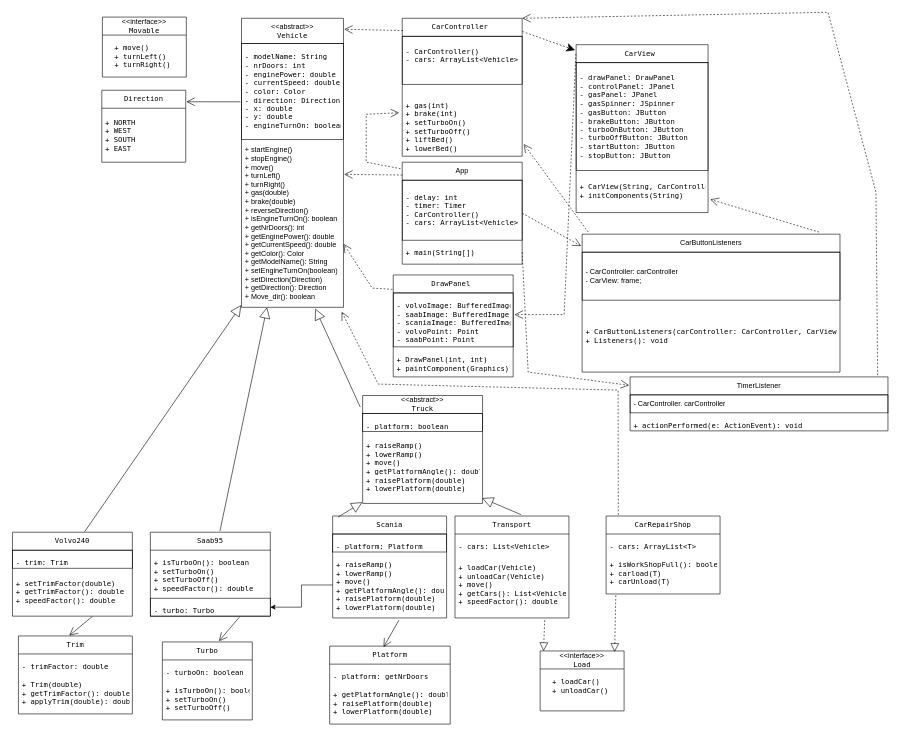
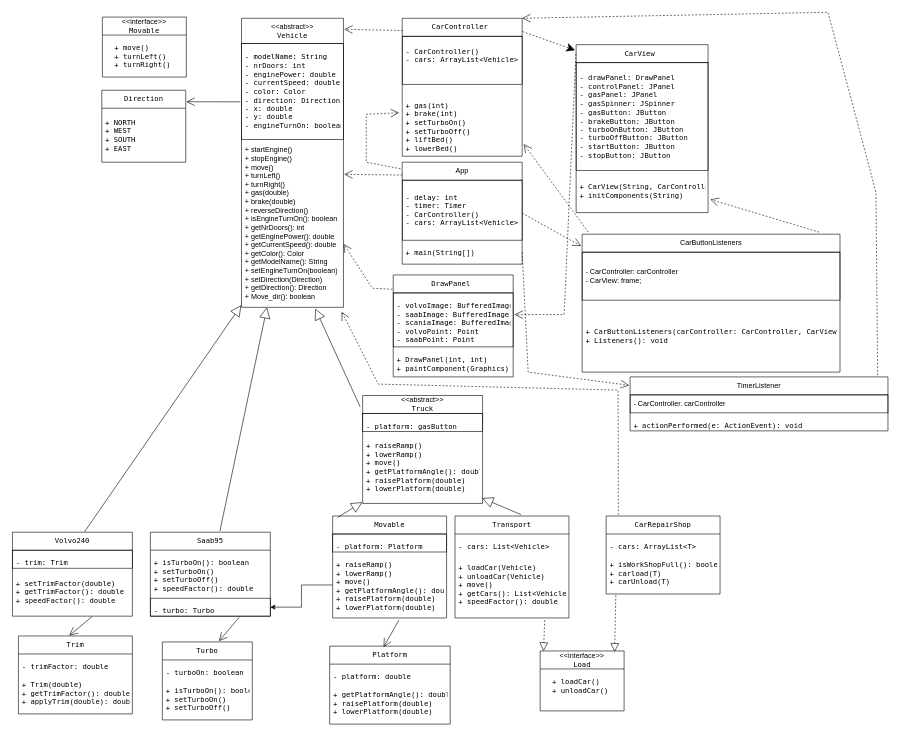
- <mxCell id="10" value="&lt;pre&gt;&lt;code class=&quot;code-container no-decoration-radius&quot; role=&quot;text&quot;&gt;- platform: boolean&lt;/code&gt;&lt;/pre&gt;" style="text;strokeColor=default;fillColor=none;align=left;verticalAlign=middle;spacingLeft=4;spacingRight=4;overflow=hidden;points=[[0,0.5],[1,0.5]];portConstraint=eastwest;rotatable=0;whiteSpace=wrap;html=1;" parent="9" vertex="1"><mxGeometry y="30" width="200" height="30" as="geometry" /></mxCell>
+ <mxCell id="10" value="&lt;pre&gt;&lt;code class=&quot;code-container no-decoration-radius&quot; role=&quot;text&quot;&gt;- platform: gasButton&lt;/code&gt;&lt;/pre&gt;" style="text;strokeColor=default;fillColor=none;align=left;verticalAlign=middle;spacingLeft=4;spacingRight=4;overflow=hidden;points=[[0,0.5],[1,0.5]];portConstraint=eastwest;rotatable=0;whiteSpace=wrap;html=1;" parent="9" vertex="1"><mxGeometry y="30" width="200" height="30" as="geometry" /></mxCell>
- <mxCell id="24" value="&lt;code&gt;Scania&lt;/code&gt;" style="swimlane;fontStyle=0;childLayout=stackLayout;horizontal=1;startSize=30;horizontalStack=0;resizeParent=1;resizeParentMax=0;resizeLast=0;collapsible=1;marginBottom=0;whiteSpace=wrap;html=1;" parent="1" vertex="1"><mxGeometry x="554" y="860" width="190" height="170" as="geometry" /></mxCell>
+ <mxCell id="24" value="&lt;code&gt;Movable&lt;/code&gt;" style="swimlane;fontStyle=0;childLayout=stackLayout;horizontal=1;startSize=30;horizontalStack=0;resizeParent=1;resizeParentMax=0;resizeLast=0;collapsible=1;marginBottom=0;whiteSpace=wrap;html=1;" parent="1" vertex="1"><mxGeometry x="554" y="860" width="190" height="170" as="geometry" /></mxCell>
- <mxCell id="48" value="&lt;pre&gt;&lt;code class=&quot;code-container no-decoration-radius&quot; role=&quot;text&quot;&gt;- platform: getNrDoors&lt;/code&gt;&lt;/pre&gt;" style="text;strokeColor=none;fillColor=none;align=left;verticalAlign=middle;spacingLeft=4;spacingRight=4;overflow=hidden;points=[[0,0.5],[1,0.5]];portConstraint=eastwest;rotatable=0;whiteSpace=wrap;html=1;" parent="47" vertex="1"><mxGeometry y="30" width="201" height="30" as="geometry" /></mxCell>
+ <mxCell id="48" value="&lt;pre&gt;&lt;code class=&quot;code-container no-decoration-radius&quot; role=&quot;text&quot;&gt;- platform: double&lt;/code&gt;&lt;/pre&gt;" style="text;strokeColor=none;fillColor=none;align=left;verticalAlign=middle;spacingLeft=4;spacingRight=4;overflow=hidden;points=[[0,0.5],[1,0.5]];portConstraint=eastwest;rotatable=0;whiteSpace=wrap;html=1;" parent="47" vertex="1"><mxGeometry y="30" width="201" height="30" as="geometry" /></mxCell>
